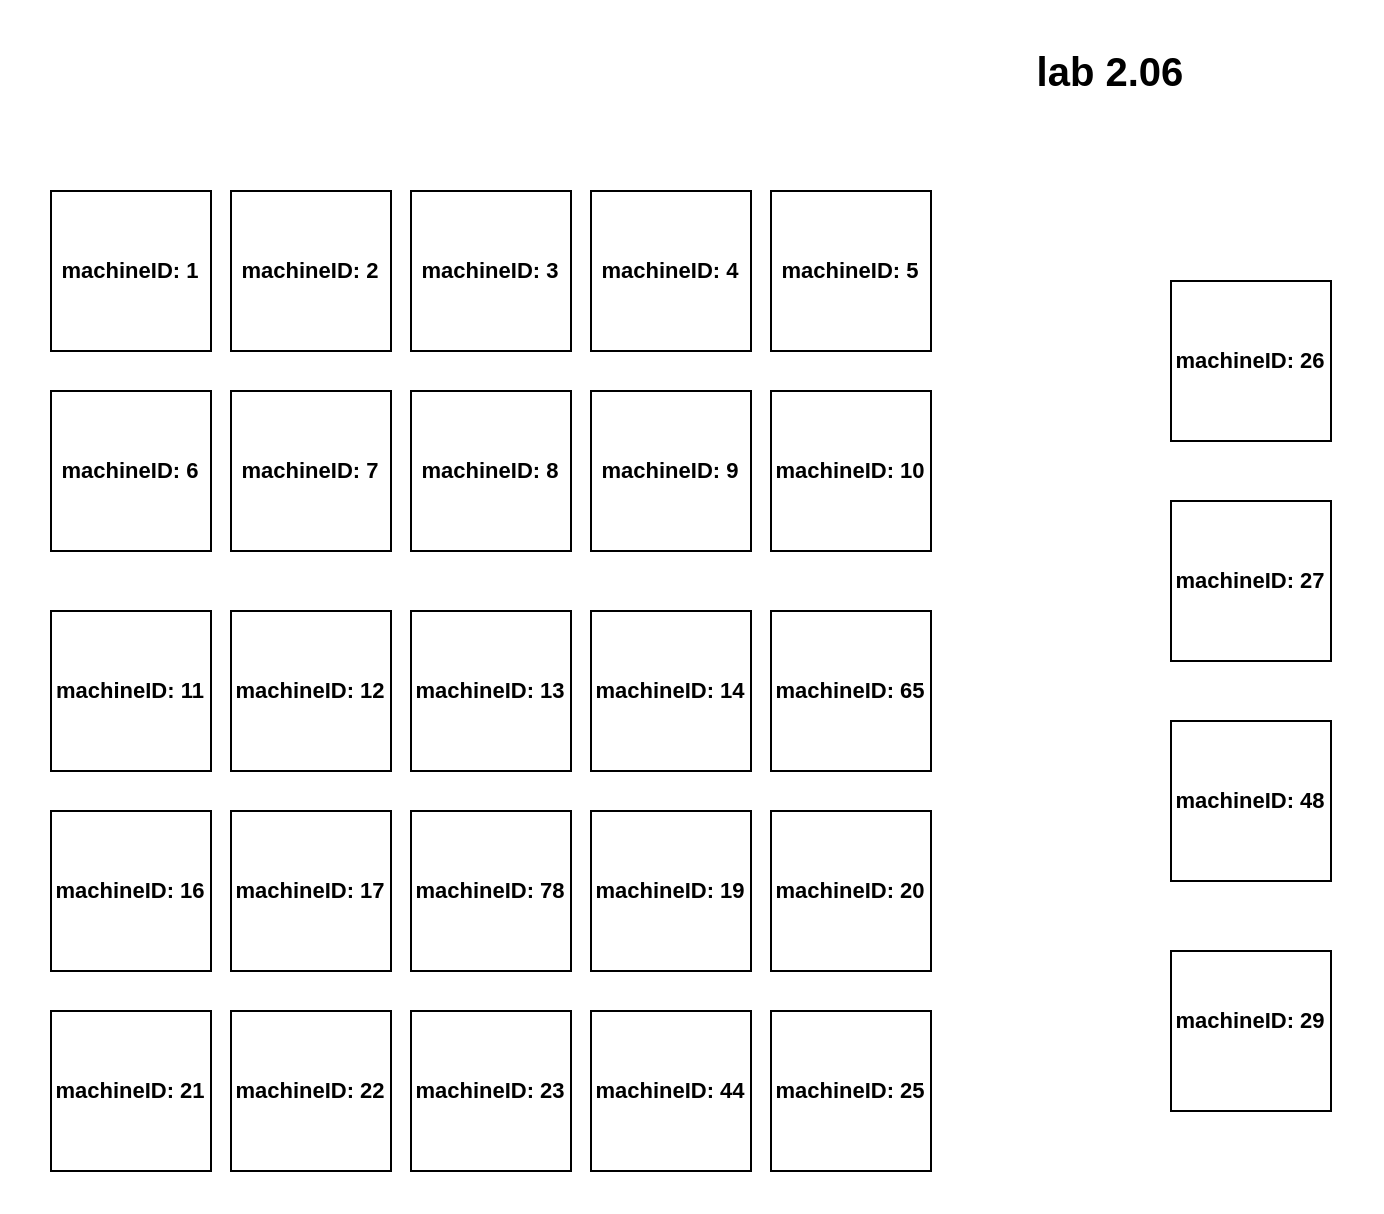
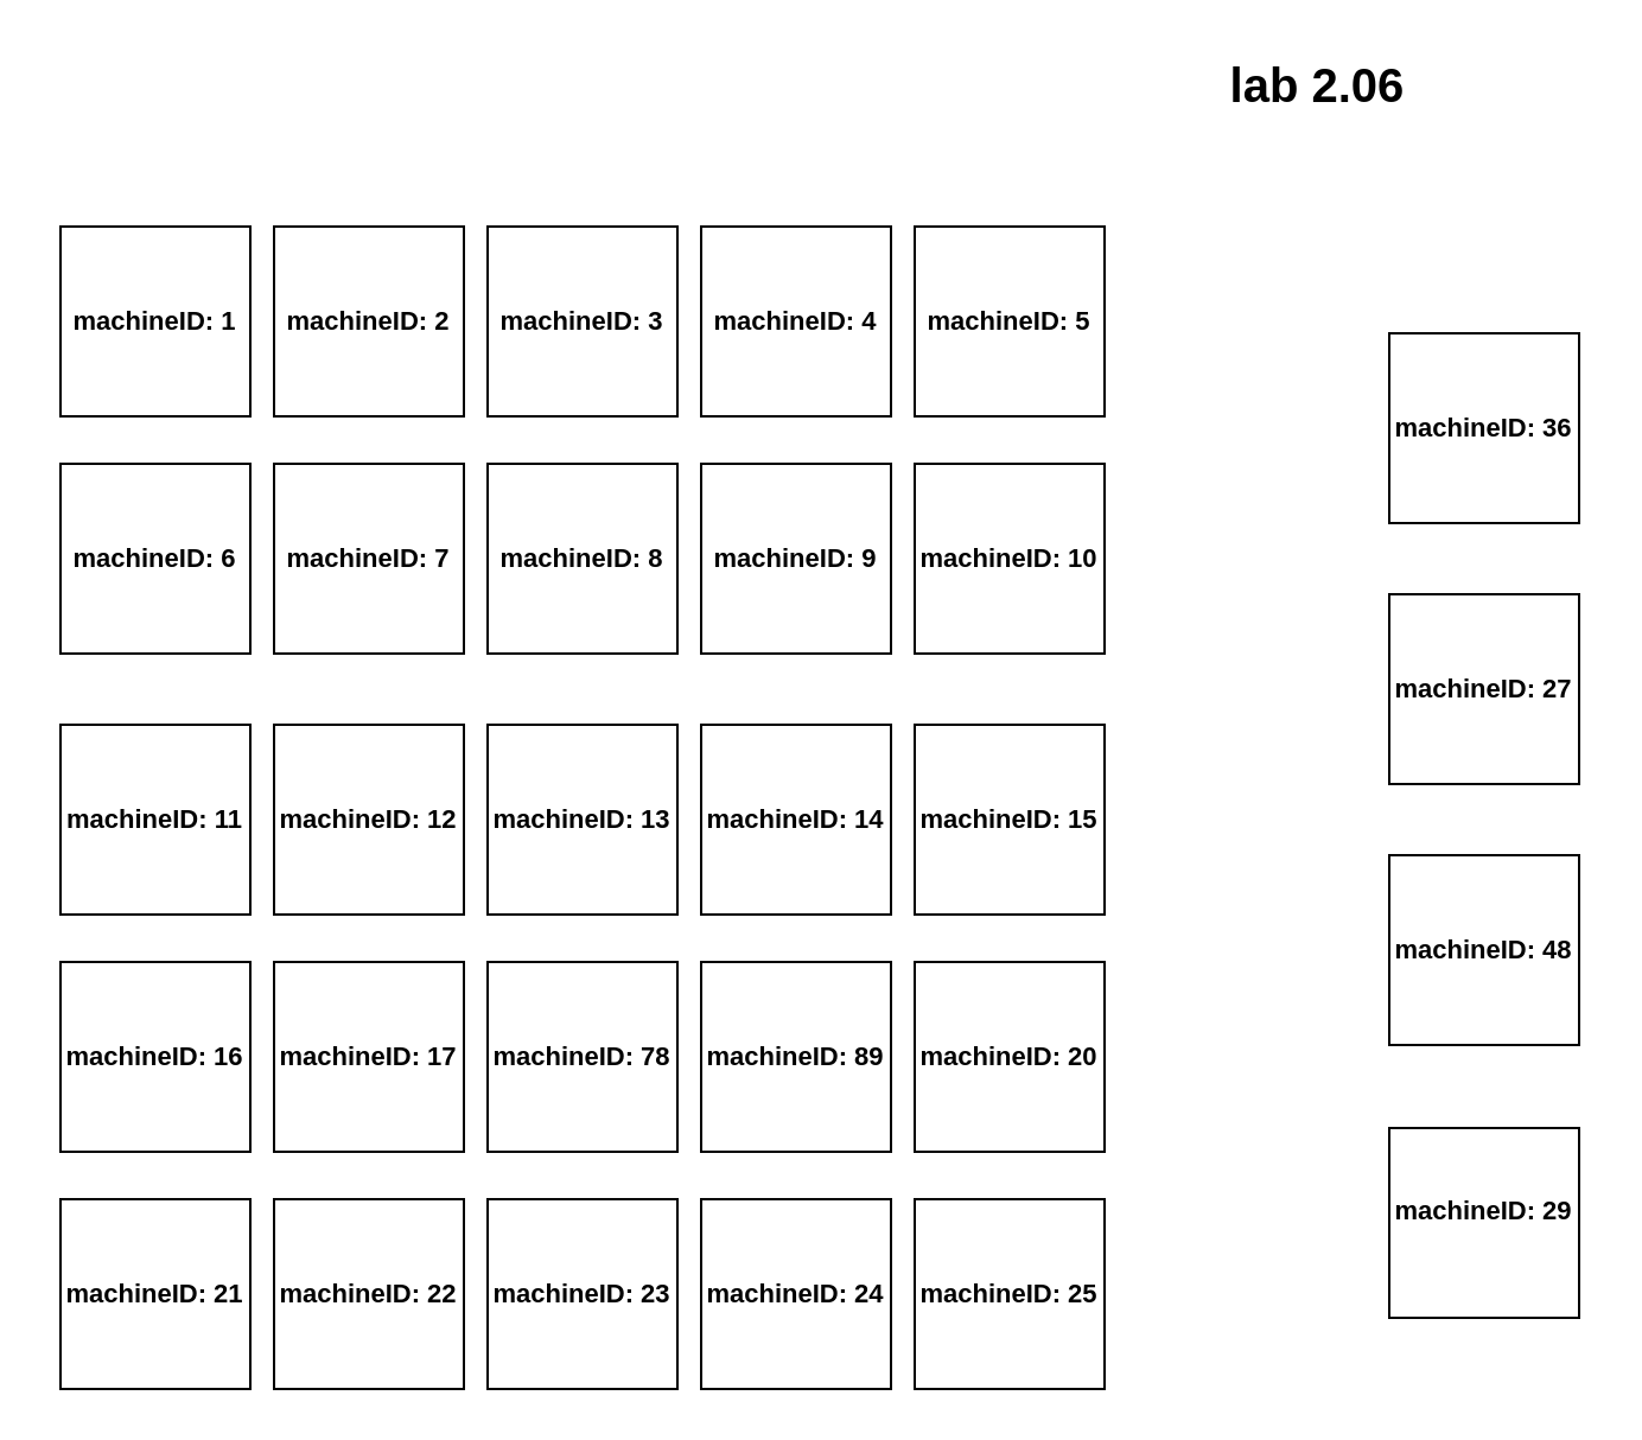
- <mxCell id="37" value="&lt;b style=&quot;&quot;&gt;&lt;font style=&quot;font-size: 11px;&quot;&gt;machineID: 26&lt;/font&gt;&lt;/b&gt;" style="text;html=1;strokeColor=none;fillColor=none;align=center;verticalAlign=middle;whiteSpace=wrap;rounded=0;" parent="1" vertex="1"><mxGeometry x="580" y="165" width="90" height="30" as="geometry" /></mxCell>
+ <mxCell id="37" value="&lt;b style=&quot;&quot;&gt;&lt;font style=&quot;font-size: 11px;&quot;&gt;machineID: 36&lt;/font&gt;&lt;/b&gt;" style="text;html=1;strokeColor=none;fillColor=none;align=center;verticalAlign=middle;whiteSpace=wrap;rounded=0;" parent="1" vertex="1"><mxGeometry x="580" y="165" width="90" height="30" as="geometry" /></mxCell>
- <mxCell id="47" value="&lt;b style=&quot;&quot;&gt;&lt;font style=&quot;font-size: 11px;&quot;&gt;machineID: 65&lt;/font&gt;&lt;/b&gt;" style="text;html=1;strokeColor=none;fillColor=none;align=center;verticalAlign=middle;whiteSpace=wrap;rounded=0;" parent="1" vertex="1"><mxGeometry x="380" y="330" width="90" height="30" as="geometry" /></mxCell>
+ <mxCell id="47" value="&lt;b style=&quot;&quot;&gt;&lt;font style=&quot;font-size: 11px;&quot;&gt;machineID: 15&lt;/font&gt;&lt;/b&gt;" style="text;html=1;strokeColor=none;fillColor=none;align=center;verticalAlign=middle;whiteSpace=wrap;rounded=0;" parent="1" vertex="1"><mxGeometry x="380" y="330" width="90" height="30" as="geometry" /></mxCell>
- <mxCell id="53" value="&lt;b style=&quot;&quot;&gt;&lt;font style=&quot;font-size: 11px;&quot;&gt;machineID: 19&lt;/font&gt;&lt;/b&gt;" style="text;html=1;strokeColor=none;fillColor=none;align=center;verticalAlign=middle;whiteSpace=wrap;rounded=0;" parent="1" vertex="1"><mxGeometry x="290" y="430" width="90" height="30" as="geometry" /></mxCell>
+ <mxCell id="53" value="&lt;b style=&quot;&quot;&gt;&lt;font style=&quot;font-size: 11px;&quot;&gt;machineID: 89&lt;/font&gt;&lt;/b&gt;" style="text;html=1;strokeColor=none;fillColor=none;align=center;verticalAlign=middle;whiteSpace=wrap;rounded=0;" parent="1" vertex="1"><mxGeometry x="290" y="430" width="90" height="30" as="geometry" /></mxCell>
- <mxCell id="59" value="&lt;b style=&quot;&quot;&gt;&lt;font style=&quot;font-size: 11px;&quot;&gt;machineID: 44&lt;/font&gt;&lt;/b&gt;" style="text;html=1;strokeColor=none;fillColor=none;align=center;verticalAlign=middle;whiteSpace=wrap;rounded=0;" parent="1" vertex="1"><mxGeometry x="290" y="530" width="90" height="30" as="geometry" /></mxCell>
+ <mxCell id="59" value="&lt;b style=&quot;&quot;&gt;&lt;font style=&quot;font-size: 11px;&quot;&gt;machineID: 24&lt;/font&gt;&lt;/b&gt;" style="text;html=1;strokeColor=none;fillColor=none;align=center;verticalAlign=middle;whiteSpace=wrap;rounded=0;" parent="1" vertex="1"><mxGeometry x="290" y="530" width="90" height="30" as="geometry" /></mxCell>
